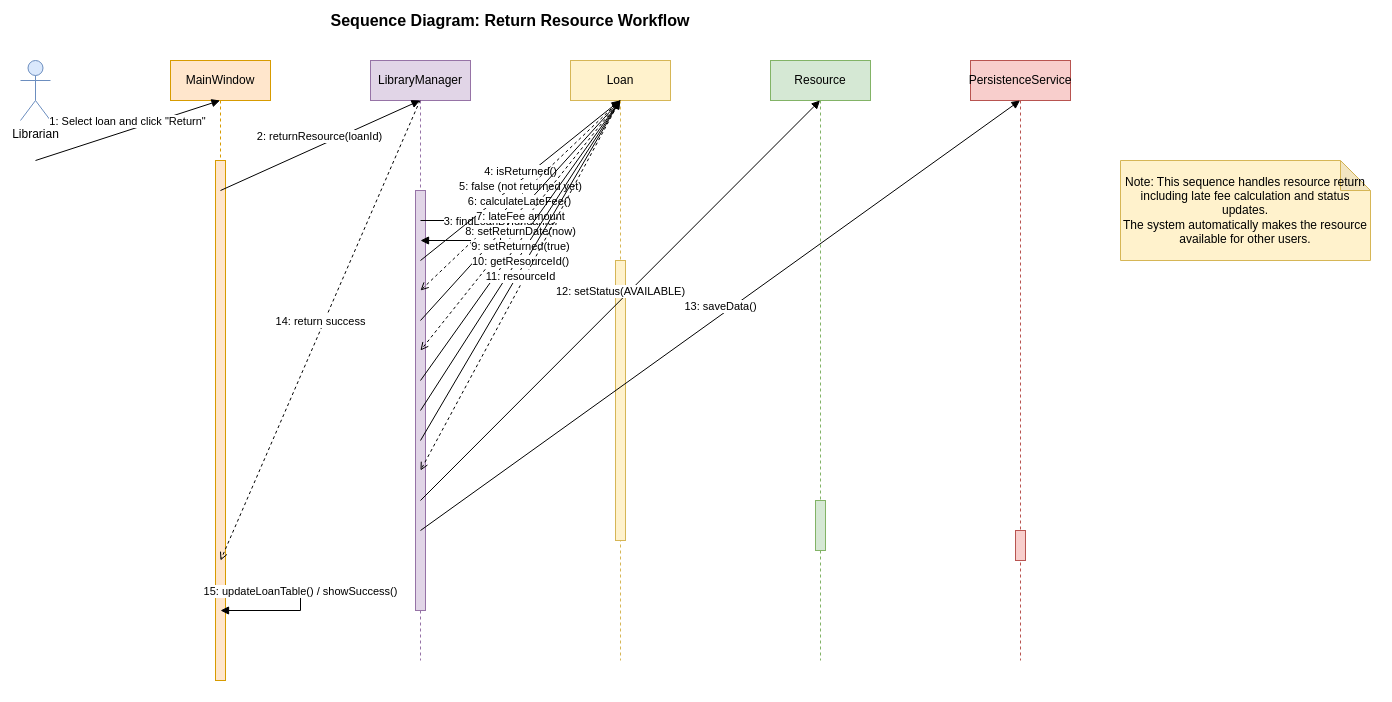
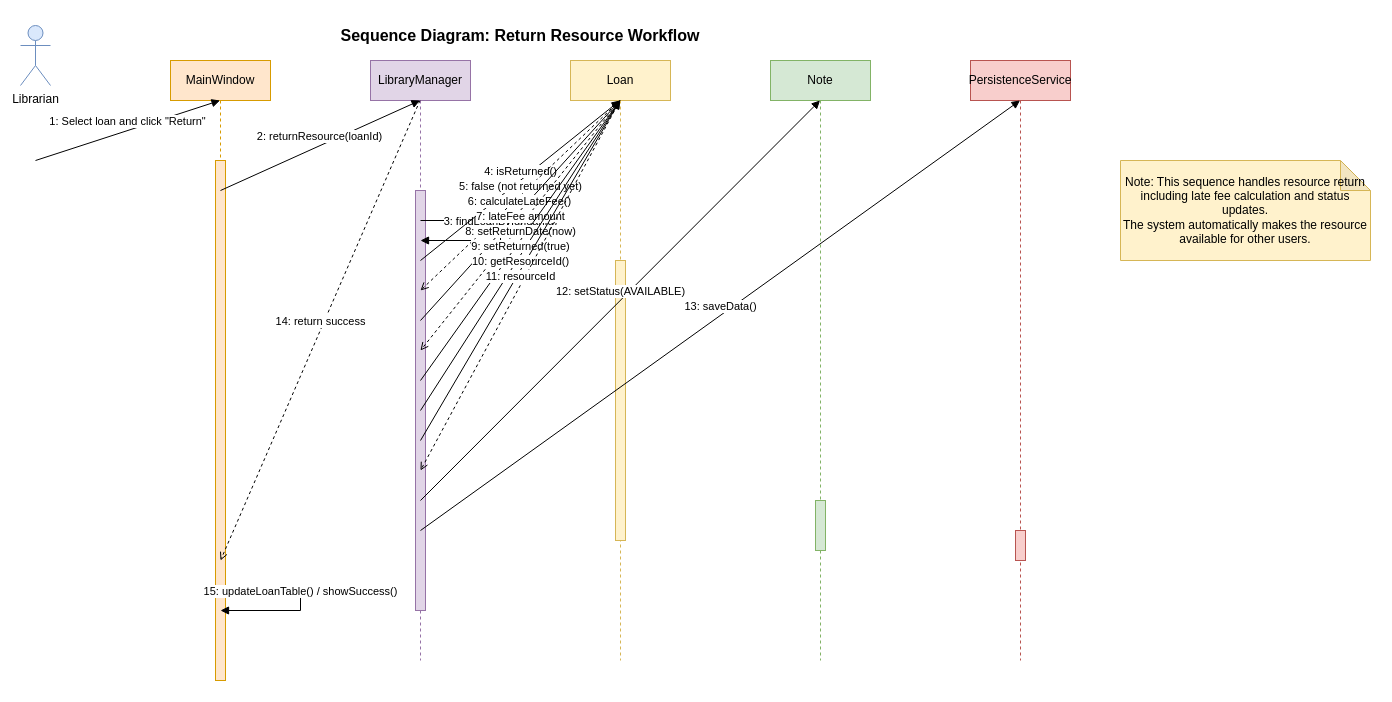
- <mxCell id="28" value="Sequence Diagram: Return Resource Workflow" style="text;html=1;strokeColor=none;fillColor=none;align=center;verticalAlign=middle;whiteSpace=wrap;rounded=0;fontSize=16;fontStyle=1;" vertex="1" parent="1"><mxGeometry x="310" y="5" width="400" height="30" as="geometry" /></mxCell>
+ <mxCell id="28" value="Sequence Diagram: Return Resource Workflow" style="text;html=1;strokeColor=none;fillColor=none;align=center;verticalAlign=middle;whiteSpace=wrap;rounded=0;fontSize=16;fontStyle=1;" vertex="1" parent="1"><mxGeometry x="320" y="20" width="400" height="30" as="geometry" /></mxCell>
- <mxCell id="6" value="Resource" style="shape=umlLifeline;perimeter=lifelinePerimeter;whiteSpace=wrap;html=1;container=1;collapsible=0;recursiveResize=0;outlineConnect=0;fillColor=#d5e8d4;strokeColor=#82b366;" vertex="1" parent="1"><mxGeometry x="770" y="60" width="100" height="600" as="geometry" /></mxCell>
+ <mxCell id="6" value="Note" style="shape=umlLifeline;perimeter=lifelinePerimeter;whiteSpace=wrap;html=1;container=1;collapsible=0;recursiveResize=0;outlineConnect=0;fillColor=#d5e8d4;strokeColor=#82b366;" vertex="1" parent="1"><mxGeometry x="770" y="60" width="100" height="600" as="geometry" /></mxCell>
- <mxCell id="2" value="Librarian" style="shape=umlActor;verticalLabelPosition=bottom;verticalAlign=top;html=1;outlineConnect=0;fillColor=#dae8fc;strokeColor=#6c8ebf;" vertex="1" parent="1"><mxGeometry x="20" y="60" width="30" height="60" as="geometry" /></mxCell>
+ <mxCell id="2" value="Librarian" style="shape=umlActor;verticalLabelPosition=bottom;verticalAlign=top;html=1;outlineConnect=0;fillColor=#dae8fc;strokeColor=#6c8ebf;" vertex="1" parent="1"><mxGeometry x="20" y="25" width="30" height="60" as="geometry" /></mxCell>
